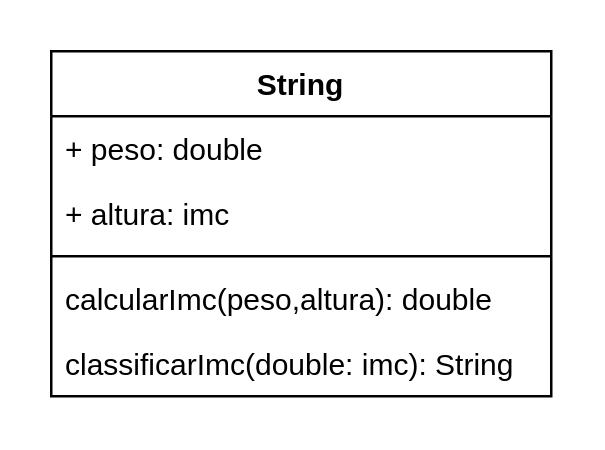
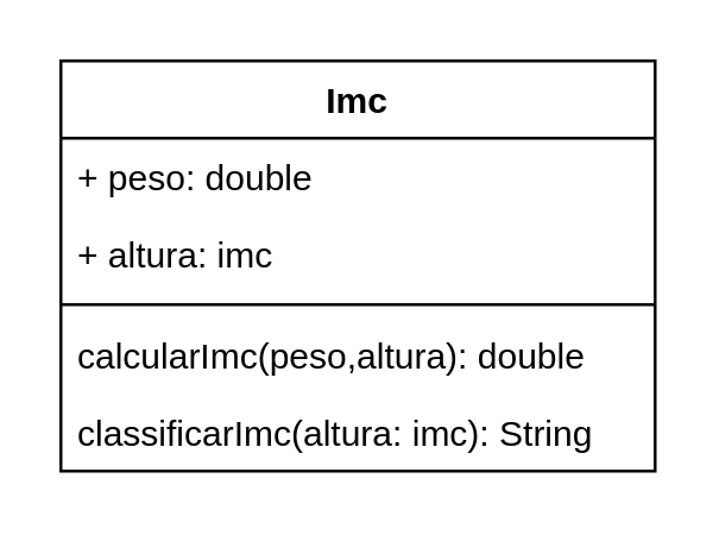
- <mxCell id="2" value="String" style="swimlane;fontStyle=1;align=center;verticalAlign=top;childLayout=stackLayout;horizontal=1;startSize=26;horizontalStack=0;resizeParent=1;resizeParentMax=0;resizeLast=0;collapsible=1;marginBottom=0;whiteSpace=wrap;html=1;" vertex="1" parent="1"><mxGeometry x="20" y="20" width="200" height="138" as="geometry" /></mxCell>
+ <mxCell id="2" value="Imc" style="swimlane;fontStyle=1;align=center;verticalAlign=top;childLayout=stackLayout;horizontal=1;startSize=26;horizontalStack=0;resizeParent=1;resizeParentMax=0;resizeLast=0;collapsible=1;marginBottom=0;whiteSpace=wrap;html=1;" vertex="1" parent="1"><mxGeometry x="20" y="20" width="200" height="138" as="geometry" /></mxCell>
- <mxCell id="7" value="classificarImc(double: imc): String" style="text;strokeColor=none;fillColor=none;align=left;verticalAlign=top;spacingLeft=4;spacingRight=4;overflow=hidden;rotatable=0;points=[[0,0.5],[1,0.5]];portConstraint=eastwest;whiteSpace=wrap;html=1;" vertex="1" parent="2"><mxGeometry y="112" width="200" height="26" as="geometry" /></mxCell>
+ <mxCell id="7" value="classificarImc(altura: imc): String" style="text;strokeColor=none;fillColor=none;align=left;verticalAlign=top;spacingLeft=4;spacingRight=4;overflow=hidden;rotatable=0;points=[[0,0.5],[1,0.5]];portConstraint=eastwest;whiteSpace=wrap;html=1;" vertex="1" parent="2"><mxGeometry y="112" width="200" height="26" as="geometry" /></mxCell>
